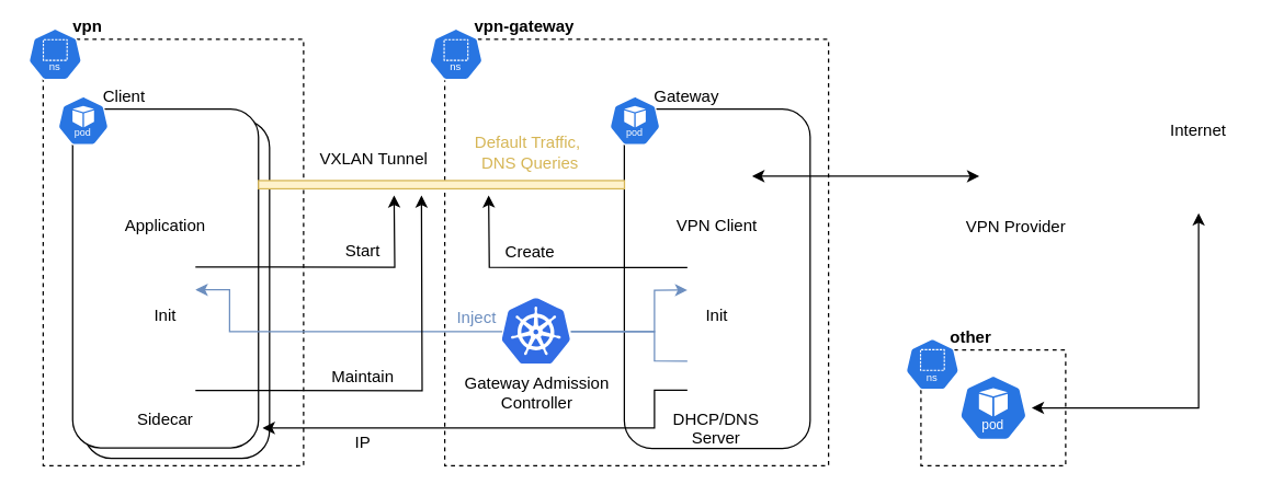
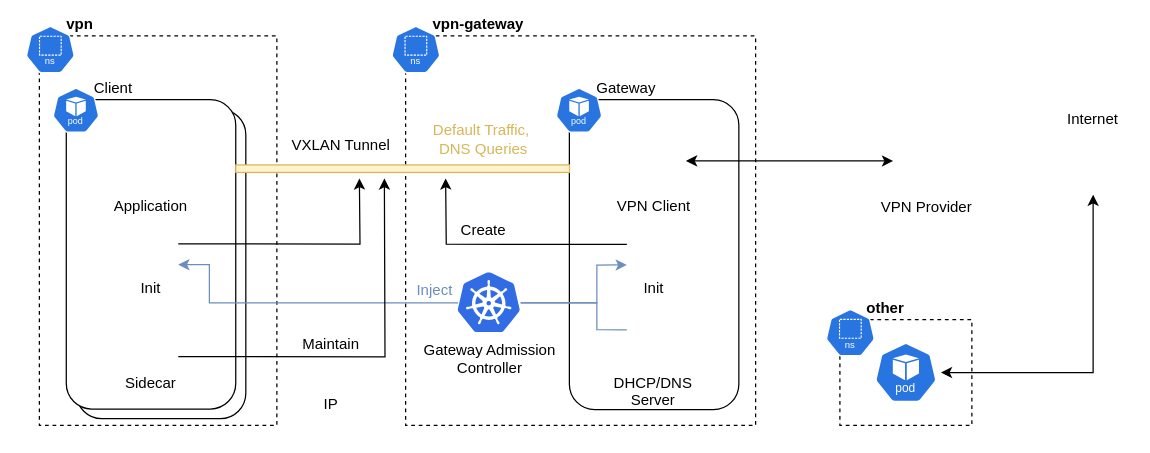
- <mxCell id="31" value="Start" style="text;html=1;align=center;verticalAlign=middle;resizable=0;points=[];autosize=1;strokeColor=none;fillColor=none;" parent="1" vertex="1"><mxGeometry x="239" y="167.75" width="50" height="30" as="geometry" /></mxCell>
- <mxCell id="25" style="rounded=0;orthogonalLoop=1;jettySize=auto;html=1;exitX=0;exitY=0.75;exitDx=0;exitDy=0;edgeStyle=orthogonalEdgeStyle;" parent="1" source="26" target="4" edge="1"><mxGeometry relative="1" as="geometry"><mxPoint x="247" y="312" as="targetPoint" /><Array as="points"><mxPoint x="477" y="284" /><mxPoint x="477" y="312" /></Array></mxGeometry></mxCell>
